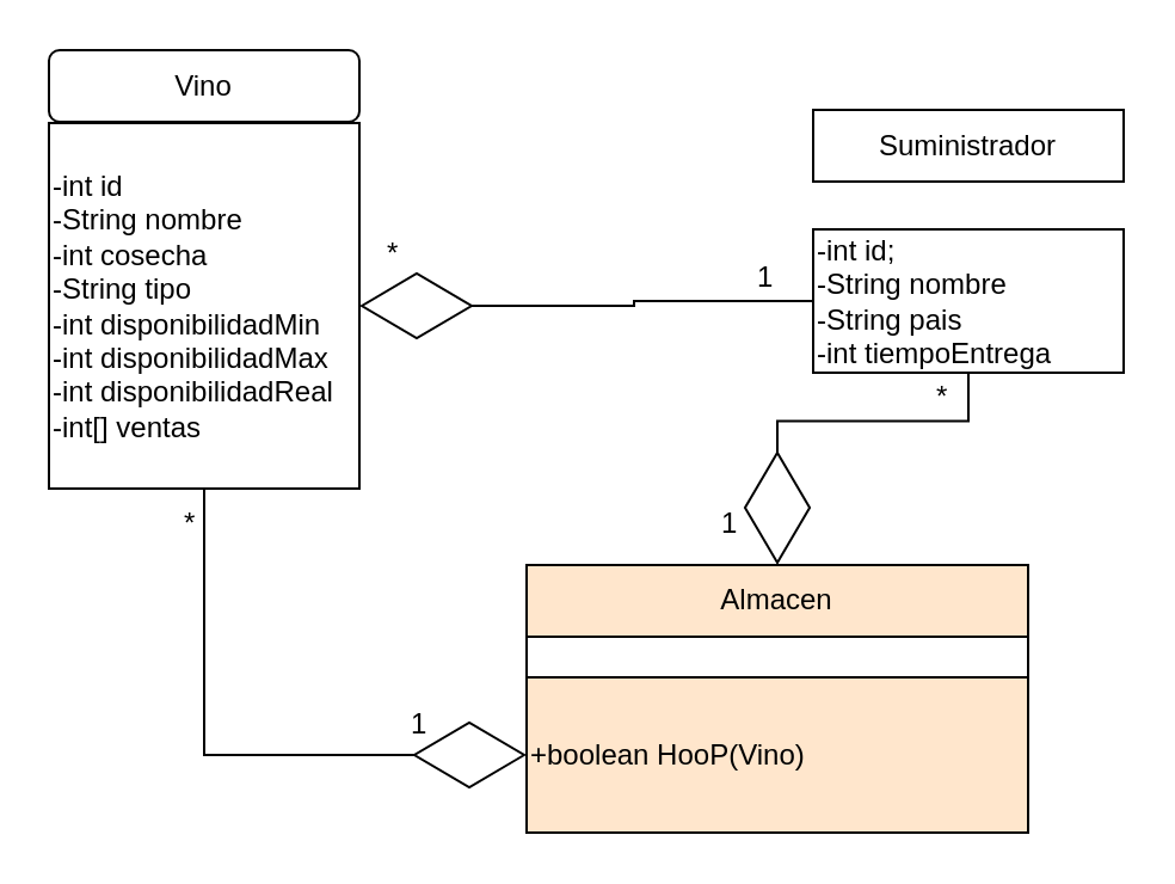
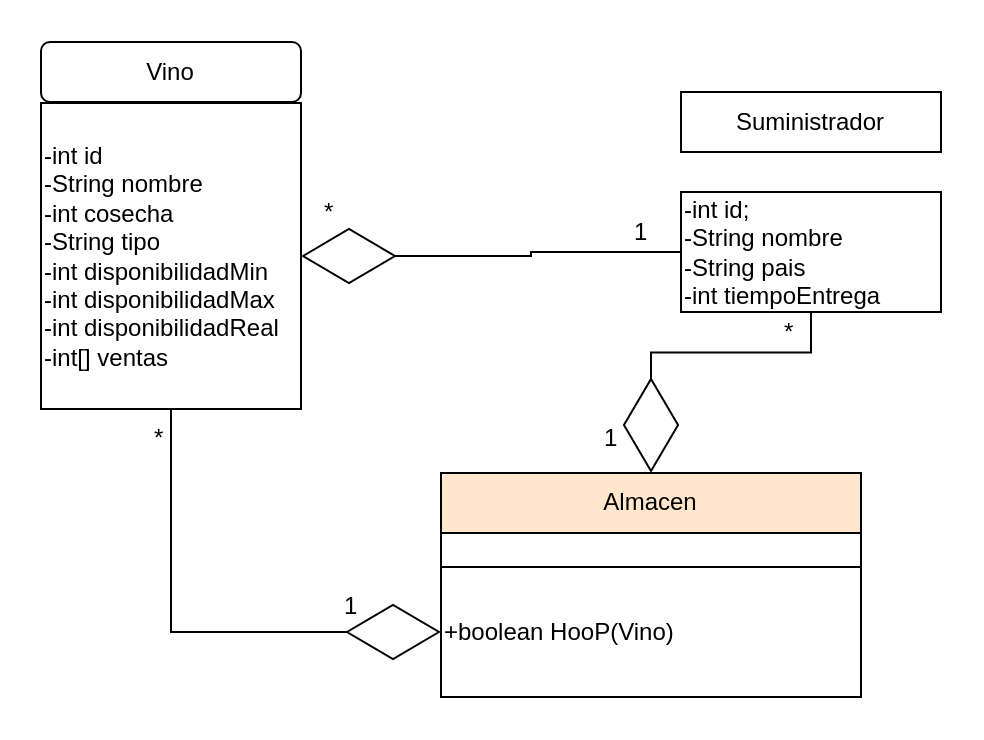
- <mxCell id="11" value="+boolean HooP(Vino)" style="rounded=0;whiteSpace=wrap;html=1;align=left;fillColor=#ffe6cc;" parent="1" vertex="1"><mxGeometry x="220" y="283" width="210" height="65" as="geometry" /></mxCell>
+ <mxCell id="11" value="+boolean HooP(Vino)" style="rounded=0;whiteSpace=wrap;html=1;align=left;" parent="1" vertex="1"><mxGeometry x="220" y="283" width="210" height="65" as="geometry" /></mxCell>
